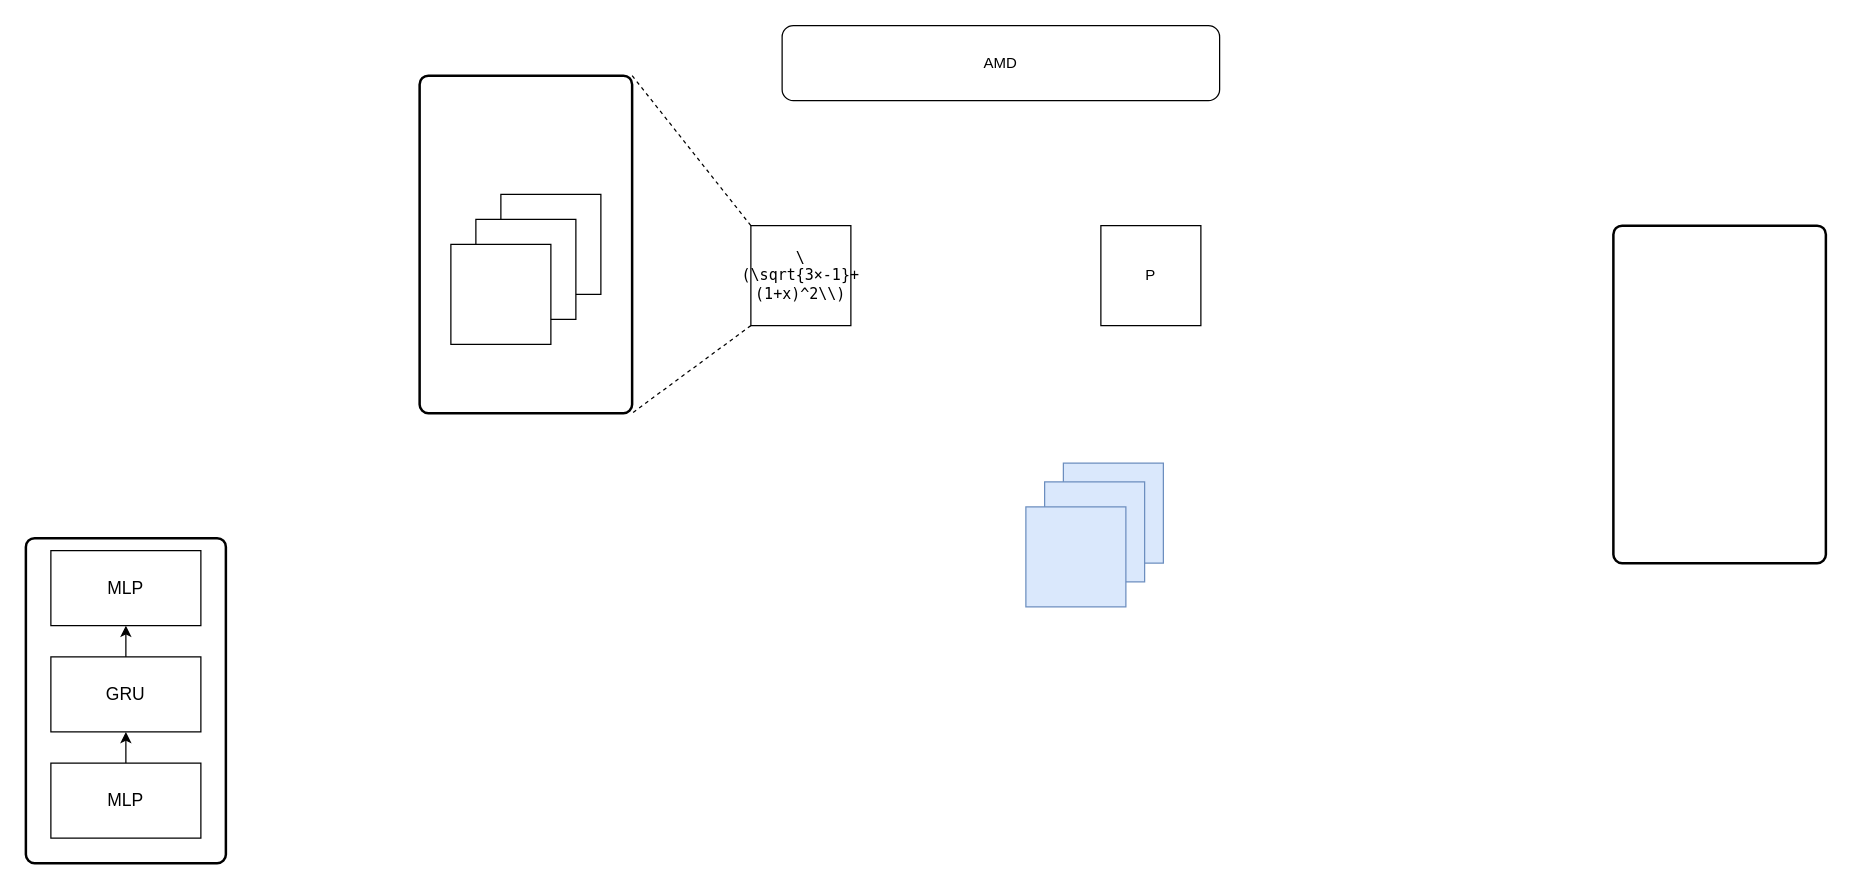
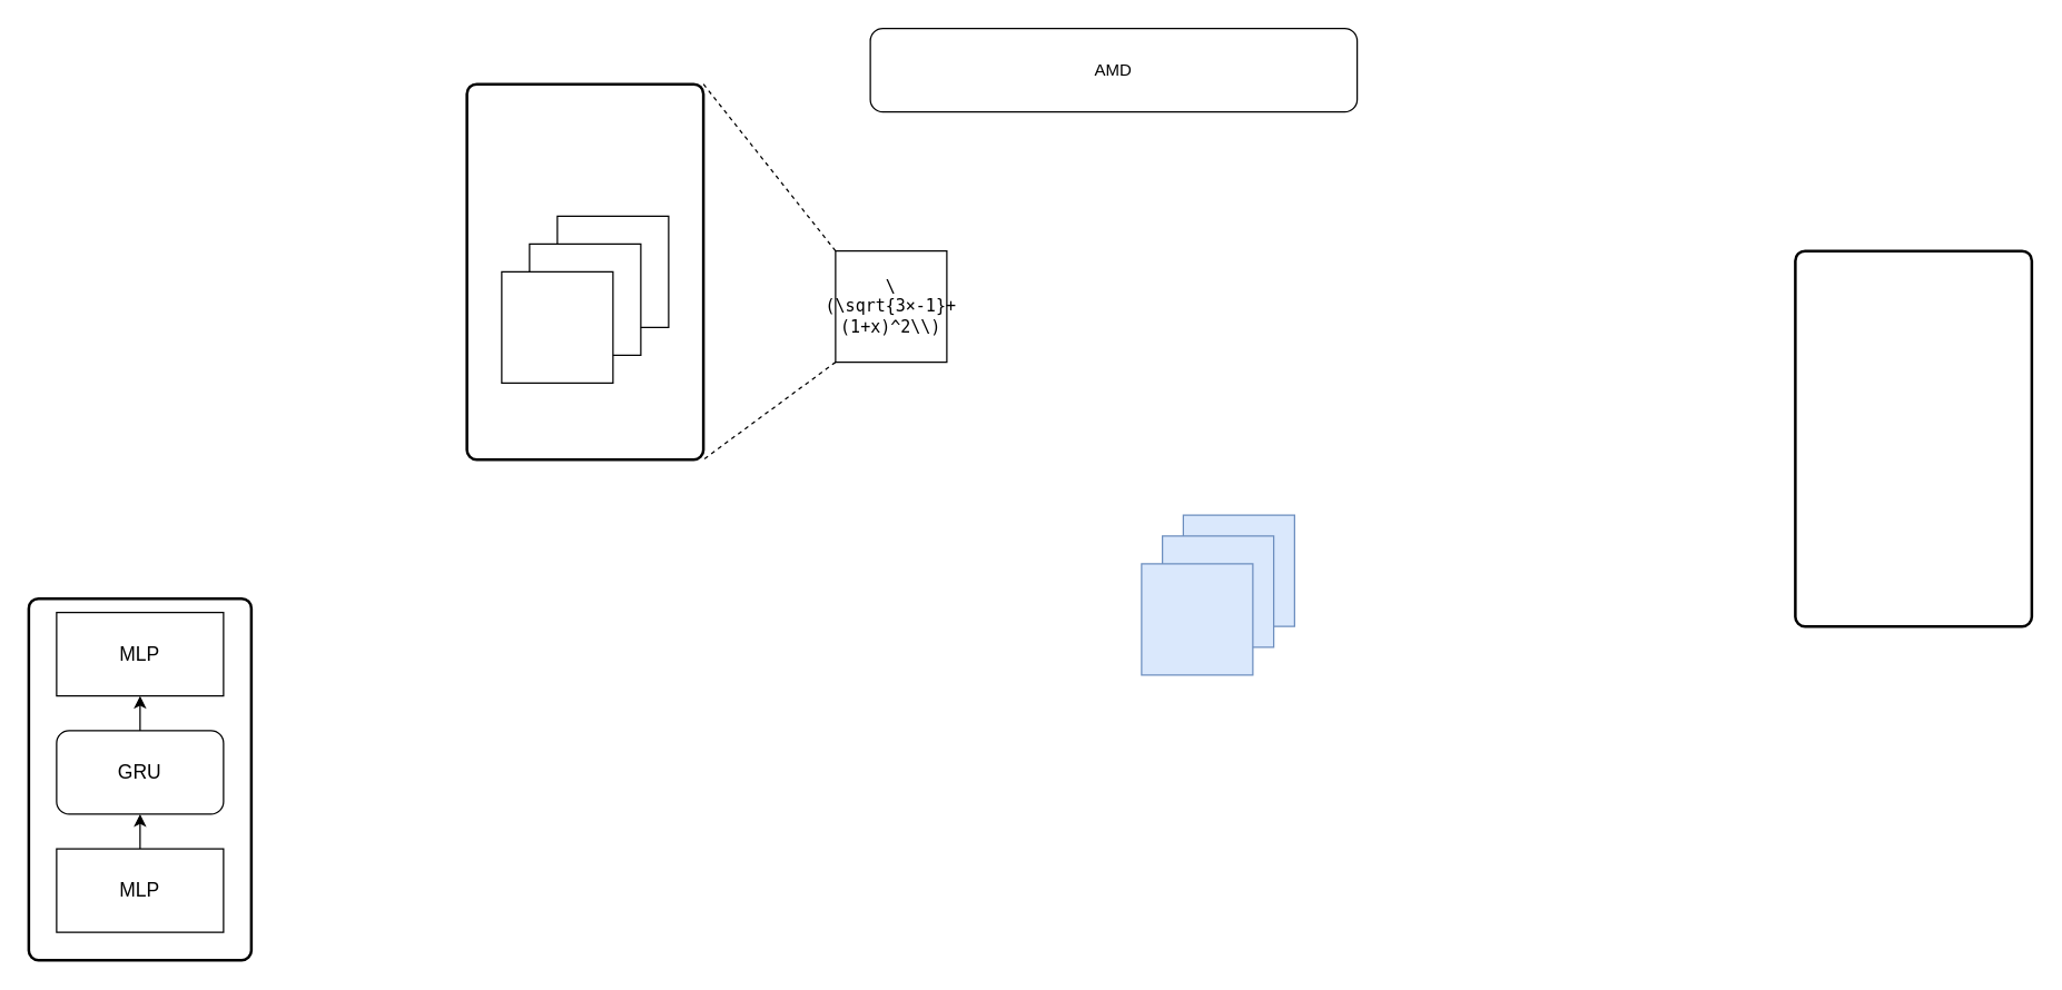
- <mxCell id="10" value="P" style="whiteSpace=wrap;html=1;aspect=fixed;" vertex="1" parent="1"><mxGeometry x="880" y="180" width="80" height="80" as="geometry" /></mxCell>
- <mxCell id="19" value="&lt;font style=&quot;font-size: 14px&quot;&gt;GRU&lt;/font&gt;" style="rounded=0;whiteSpace=wrap;html=1;" vertex="1" parent="1"><mxGeometry x="40" y="525" width="120" height="60" as="geometry" /></mxCell>
+ <mxCell id="19" value="&lt;font style=&quot;font-size: 14px&quot;&gt;GRU&lt;/font&gt;" style="whiteSpace=wrap;html=1;rounded=1;" vertex="1" parent="1"><mxGeometry x="40" y="525" width="120" height="60" as="geometry" /></mxCell>
